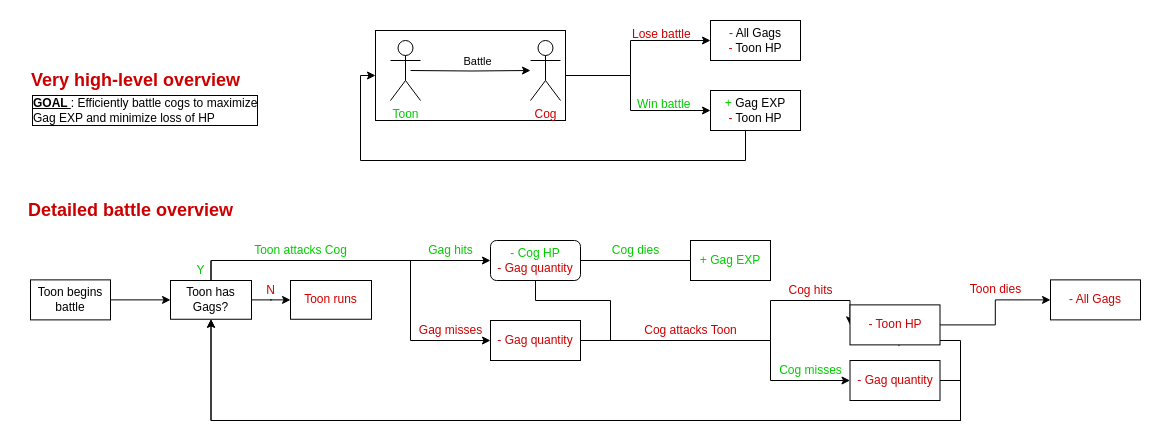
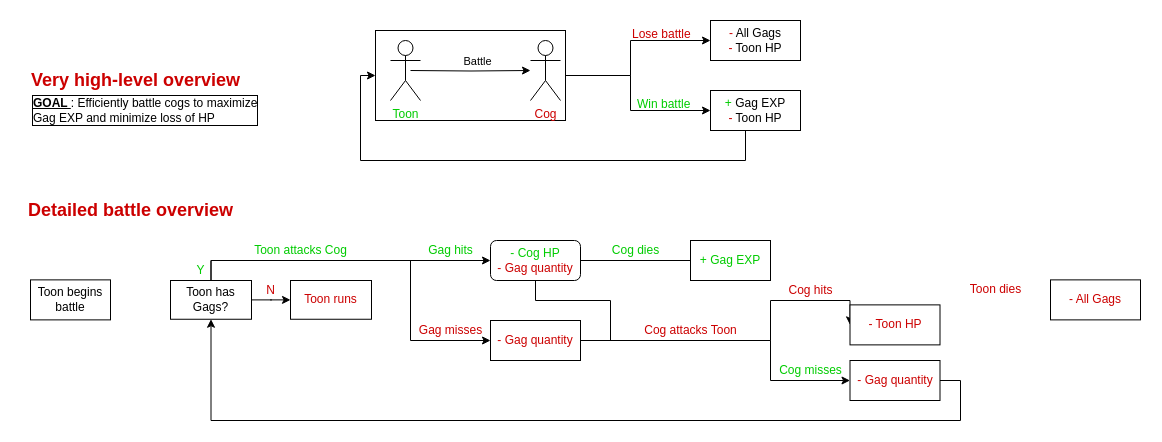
- <mxCell id="14" style="edgeStyle=orthogonalEdgeStyle;rounded=0;orthogonalLoop=1;jettySize=auto;html=1;entryX=0;entryY=0.5;entryDx=0;entryDy=0;fontColor=#000000;" parent="1" source="15" target="39" edge="1"><mxGeometry relative="1" as="geometry" /></mxCell>
- <mxCell id="31" style="edgeStyle=orthogonalEdgeStyle;rounded=0;orthogonalLoop=1;jettySize=auto;html=1;entryX=0;entryY=0.5;entryDx=0;entryDy=0;fontColor=#000000;" parent="1" source="32" target="43" edge="1"><mxGeometry relative="1" as="geometry" /></mxCell>
- <mxCell id="30" style="edgeStyle=orthogonalEdgeStyle;rounded=0;orthogonalLoop=1;jettySize=auto;html=1;entryX=0.5;entryY=1;entryDx=0;entryDy=0;fontColor=#000000;exitX=0.544;exitY=1.031;exitDx=0;exitDy=0;exitPerimeter=0;" parent="1" source="32" target="39" edge="1"><mxGeometry relative="1" as="geometry"><mxPoint x="110" y="318.75" as="targetPoint" /><Array as="points"><mxPoint x="899" y="340" /><mxPoint x="960" y="340" /><mxPoint x="960" y="420" /><mxPoint x="211" y="420" /></Array></mxGeometry></mxCell>
